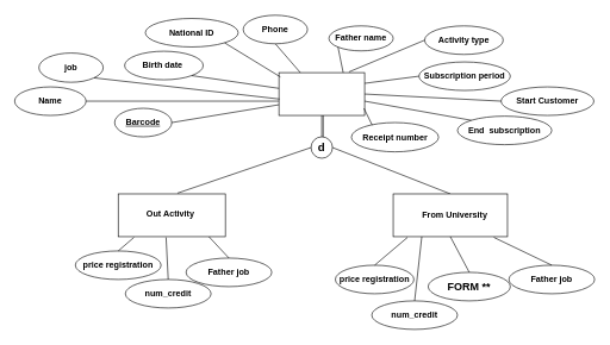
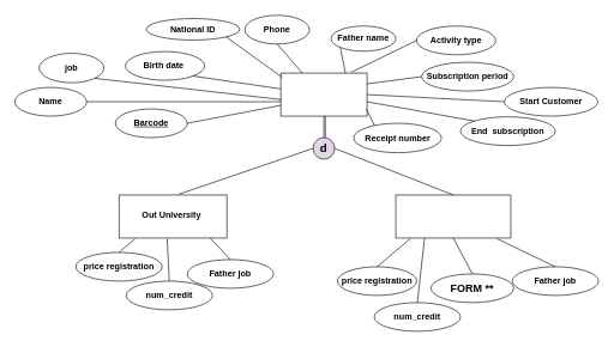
- <mxCell id="6" value="&lt;b style=&quot;white-space: normal&quot;&gt;National ID&lt;/b&gt;" style="ellipse;whiteSpace=wrap;html=1;" parent="1" vertex="1"><mxGeometry x="203" y="25" width="130" height="40" as="geometry" /></mxCell>
+ <mxCell id="6" value="&lt;b style=&quot;white-space: normal&quot;&gt;National ID&lt;/b&gt;" style="ellipse;whiteSpace=wrap;html=1;" parent="1" vertex="1"><mxGeometry x="203" y="25" width="130" height="30" as="geometry" /></mxCell>
- <mxCell id="8" value="&lt;b style=&quot;white-space: normal&quot;&gt;Activity type&lt;/b&gt;" style="ellipse;whiteSpace=wrap;html=1;" parent="1" vertex="1"><mxGeometry x="594" y="35.5" width="110" height="40" as="geometry" /></mxCell>
+ <mxCell id="8" value="&lt;b style=&quot;white-space: normal&quot;&gt;Activity type&lt;/b&gt;" style="ellipse;whiteSpace=wrap;html=1;" parent="1" vertex="1"><mxGeometry x="579" y="35.5" width="110" height="40" as="geometry" /></mxCell>
- <mxCell id="3" value="&lt;b&gt;&lt;u&gt;Barcode&lt;/u&gt;&lt;/b&gt;" style="ellipse;whiteSpace=wrap;html=1;" parent="1" vertex="1"><mxGeometry x="160" y="151" width="80" height="40" as="geometry" /></mxCell>
+ <mxCell id="3" value="&lt;b&gt;&lt;u&gt;Barcode&lt;/u&gt;&lt;/b&gt;" style="ellipse;whiteSpace=wrap;html=1;" parent="1" vertex="1"><mxGeometry x="160" y="151" width="100" height="40" as="geometry" /></mxCell>
- <mxCell id="26" value="&lt;b&gt;&lt;font style=&quot;font-size: 16px&quot;&gt;d&lt;/font&gt;&lt;/b&gt;" style="ellipse;whiteSpace=wrap;html=1;aspect=fixed;" parent="1" vertex="1"><mxGeometry x="435" y="191" width="30" height="30" as="geometry" /></mxCell>
+ <mxCell id="26" value="&lt;b&gt;&lt;font style=&quot;font-size: 16px&quot;&gt;d&lt;/font&gt;&lt;/b&gt;" style="ellipse;whiteSpace=wrap;html=1;aspect=fixed;fillColor=#e1d5e7;" parent="1" vertex="1"><mxGeometry x="435" y="191" width="30" height="30" as="geometry" /></mxCell>
- <mxCell id="31" value="&lt;b&gt;Out Activity&amp;nbsp;&lt;/b&gt;" style="text;html=1;strokeColor=none;fillColor=none;align=center;verticalAlign=middle;whiteSpace=wrap;rounded=0;" parent="1" vertex="1"><mxGeometry x="185" y="289" width="110" height="20" as="geometry" /></mxCell>
+ <mxCell id="31" value="&lt;b&gt;Out University&amp;nbsp;&lt;/b&gt;" style="text;html=1;strokeColor=none;fillColor=none;align=center;verticalAlign=middle;whiteSpace=wrap;rounded=0;" parent="1" vertex="1"><mxGeometry x="185" y="289" width="110" height="20" as="geometry" /></mxCell>
- <mxCell id="32" value="&lt;b&gt;From University&lt;/b&gt;" style="text;html=1;strokeColor=none;fillColor=none;align=center;verticalAlign=middle;whiteSpace=wrap;rounded=0;" parent="1" vertex="1"><mxGeometry x="584" y="291" width="105" height="20" as="geometry" /></mxCell>
